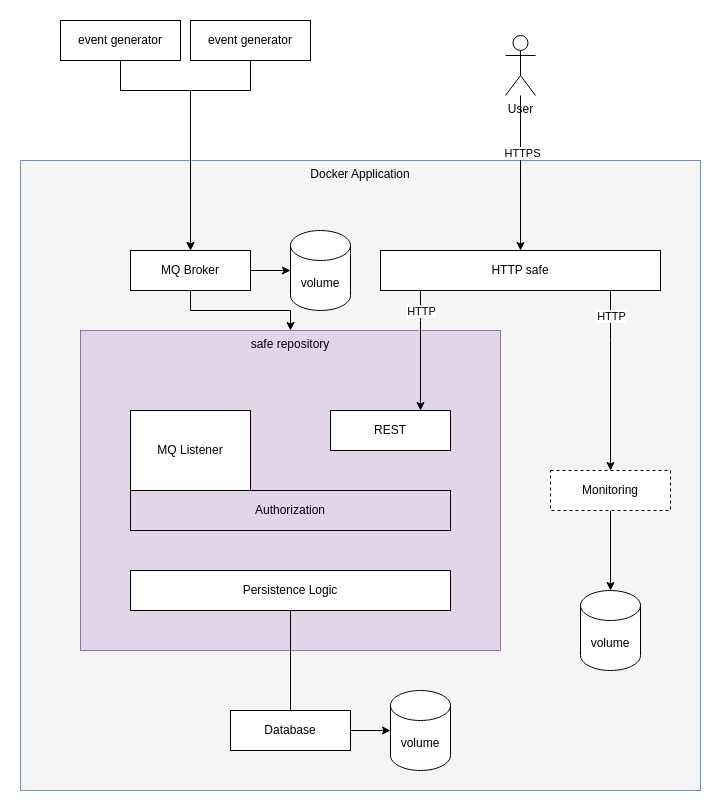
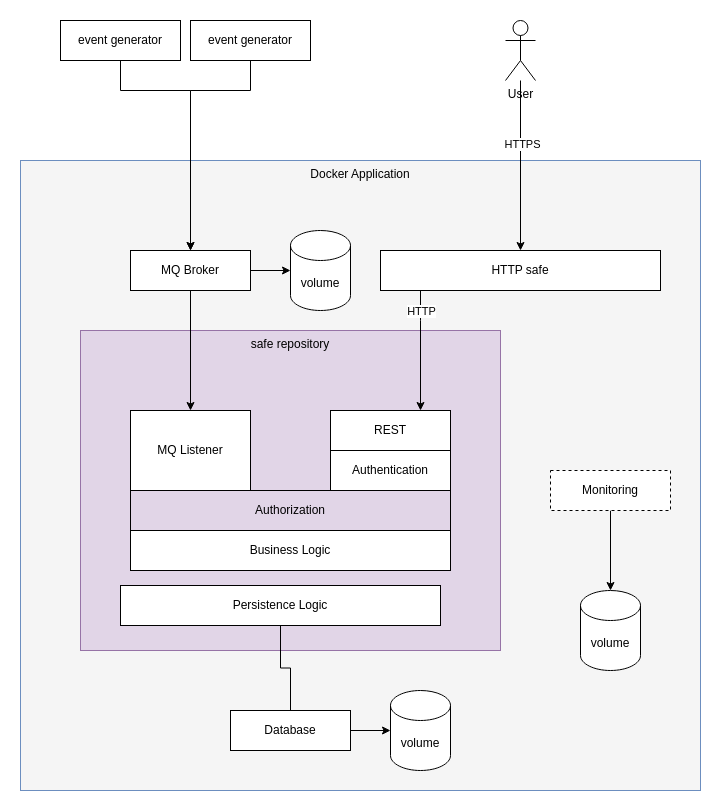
- <mxCell id="21" value="User" style="shape=umlActor;verticalLabelPosition=bottom;verticalAlign=top;html=1;outlineConnect=0;fillColor=none;" parent="1" vertex="1"><mxGeometry x="505" y="35" width="30" height="60" as="geometry" /></mxCell>
+ <mxCell id="21" value="User" style="shape=umlActor;verticalLabelPosition=bottom;verticalAlign=top;html=1;outlineConnect=0;fillColor=none;" parent="1" vertex="1"><mxGeometry x="505" y="20" width="30" height="60" as="geometry" /></mxCell>
- <mxCell id="12" style="edgeStyle=orthogonalEdgeStyle;rounded=0;orthogonalLoop=1;jettySize=auto;html=1;" parent="1" source="14" target="3" edge="1"><mxGeometry relative="1" as="geometry" /></mxCell>
+ <mxCell id="12" style="edgeStyle=orthogonalEdgeStyle;rounded=0;orthogonalLoop=1;jettySize=auto;html=1;" parent="1" source="14" target="16" edge="1"><mxGeometry relative="1" as="geometry" /></mxCell>
- <mxCell id="6" style="edgeStyle=orthogonalEdgeStyle;rounded=0;orthogonalLoop=1;jettySize=auto;html=1;entryX=0.5;entryY=0;entryDx=0;entryDy=0;startArrow=none;startFill=0;endArrow=classic;endFill=1;" edge="1" parent="1" source="8" target="31"><mxGeometry relative="1" as="geometry"><Array as="points"><mxPoint x="610" y="340" /><mxPoint x="610" y="340" /></Array></mxGeometry></mxCell>
- <mxCell id="7" value="HTTP" style="edgeLabel;html=1;align=center;verticalAlign=middle;resizable=0;points=[];" vertex="1" connectable="0" parent="6"><mxGeometry x="-0.722" relative="1" as="geometry"><mxPoint as="offset" /></mxGeometry></mxCell>
+ <mxCell id="25" value="Authentication" style="rounded=0;whiteSpace=wrap;html=1;" vertex="1" parent="1"><mxGeometry x="330" y="450" width="120" height="40" as="geometry" /></mxCell>
+ <mxCell id="26" value="Business Logic" style="rounded=0;whiteSpace=wrap;html=1;" vertex="1" parent="1"><mxGeometry x="130" y="530" width="320" height="40" as="geometry" /></mxCell>
- <mxCell id="27" value="Persistence Logic" style="rounded=0;whiteSpace=wrap;html=1;" vertex="1" parent="1"><mxGeometry x="130" y="570" width="320" height="40" as="geometry" /></mxCell>
+ <mxCell id="27" value="Persistence Logic" style="rounded=0;whiteSpace=wrap;html=1;" vertex="1" parent="1"><mxGeometry x="120" y="585" width="320" height="40" as="geometry" /></mxCell>
